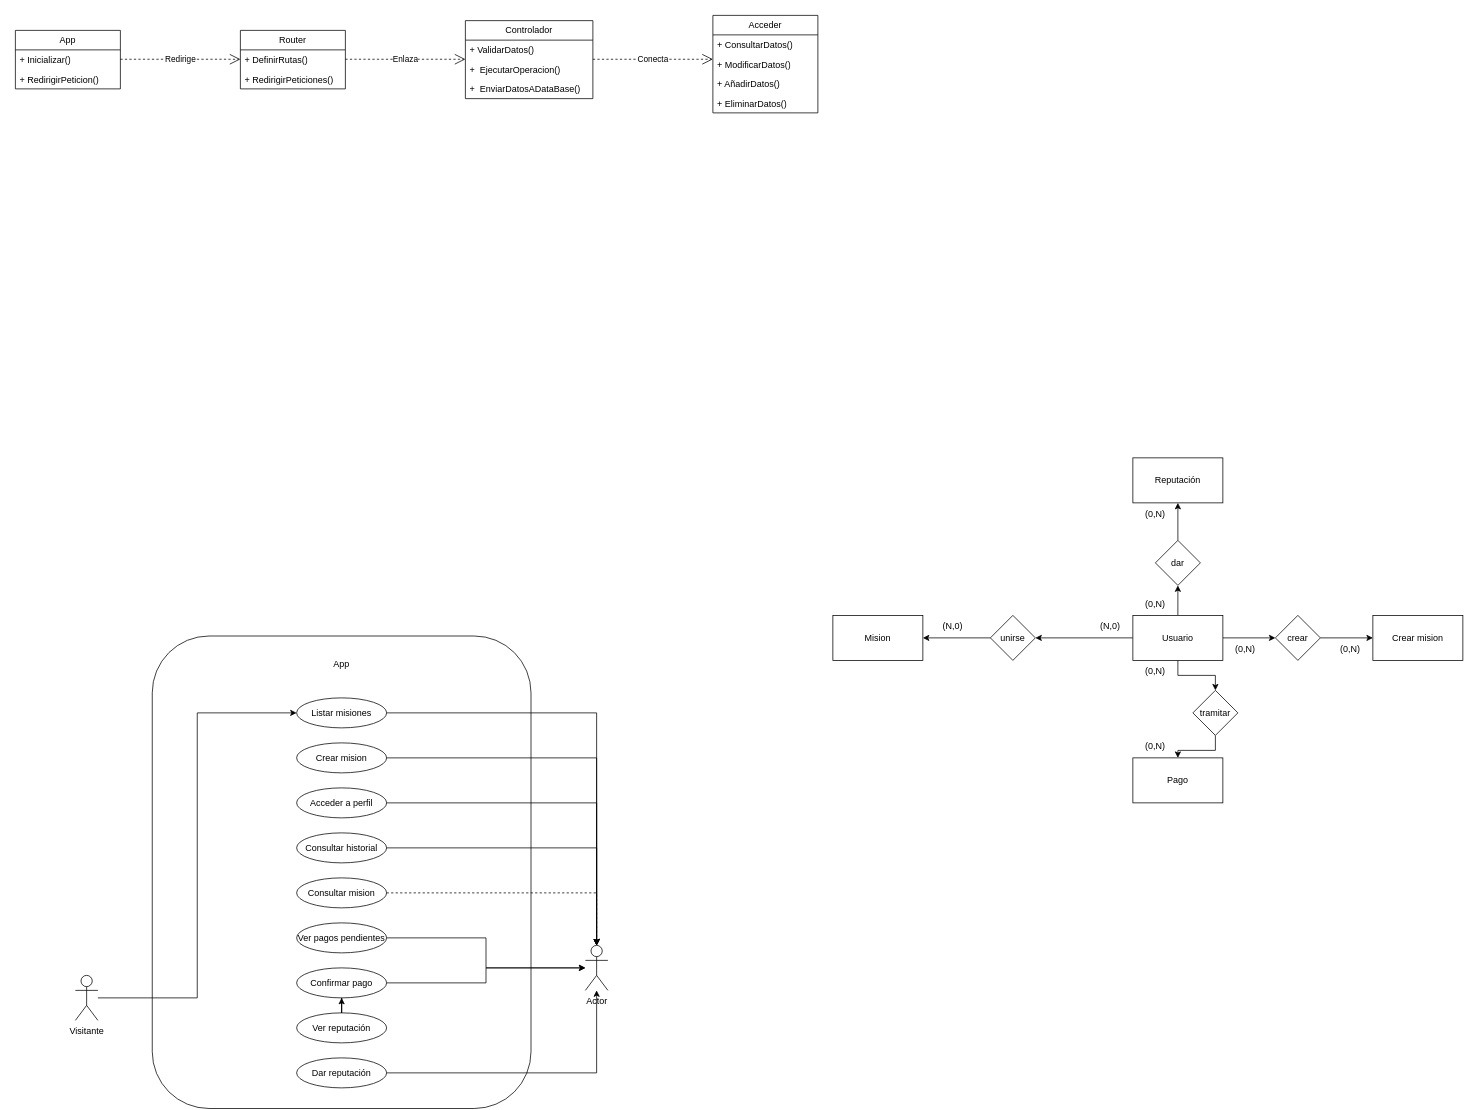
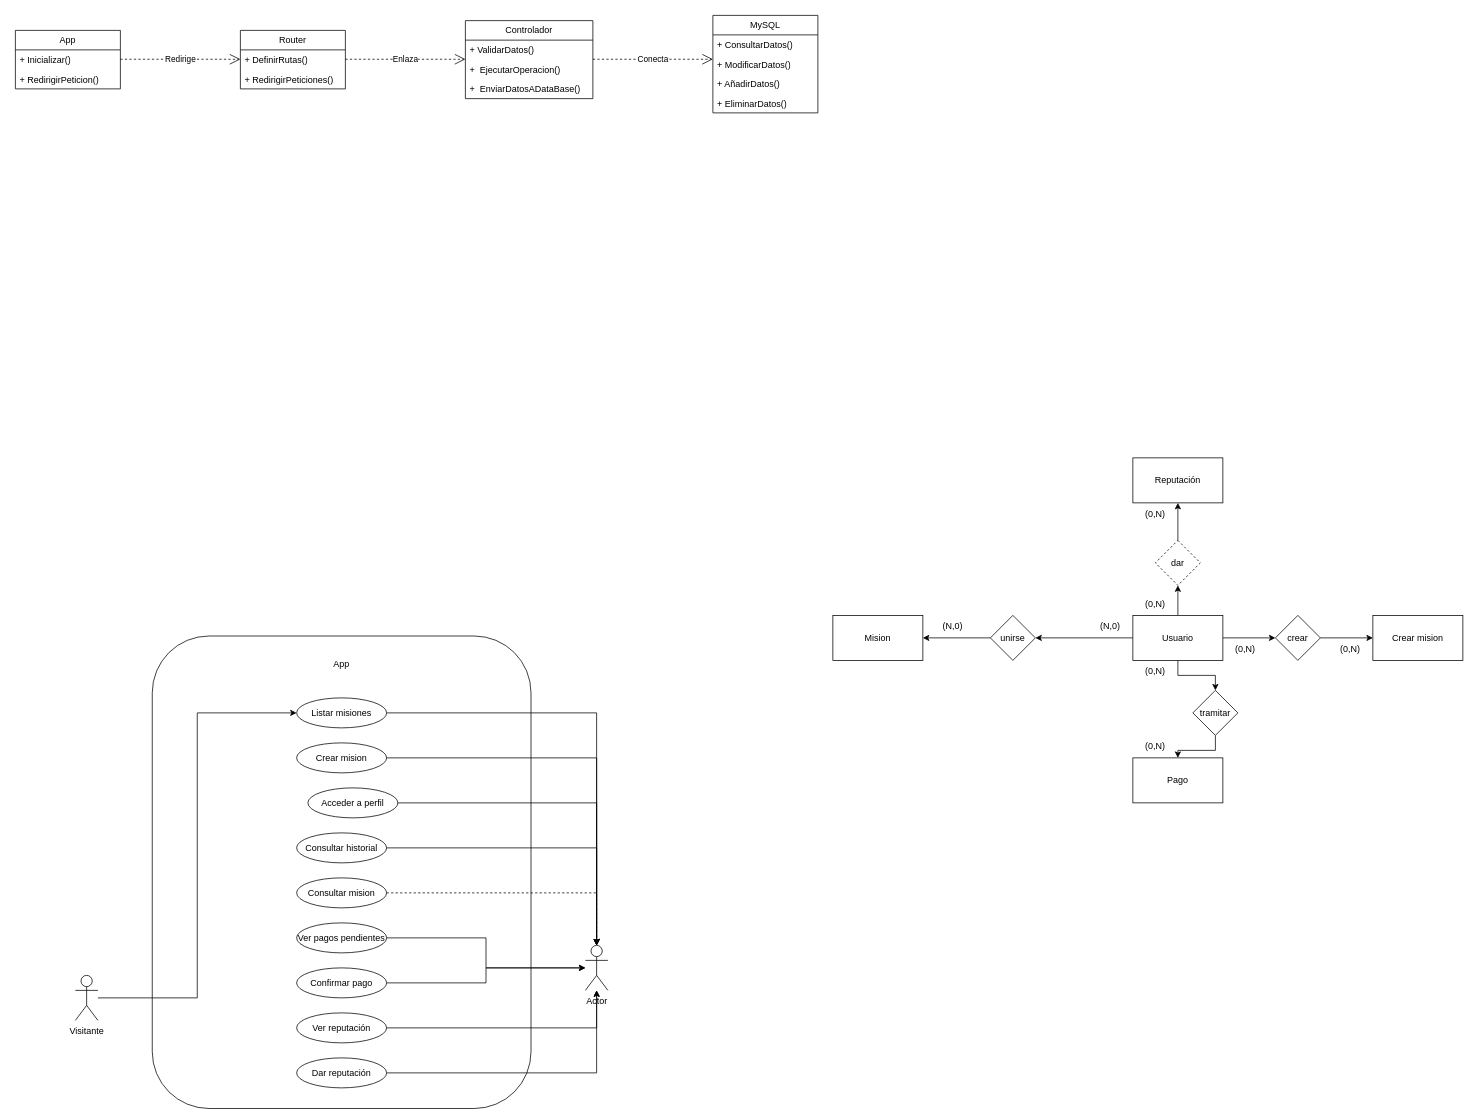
- <mxCell id="13" value="Acceder" style="swimlane;fontStyle=0;childLayout=stackLayout;horizontal=1;startSize=26;fillColor=none;horizontalStack=0;resizeParent=1;resizeParentMax=0;resizeLast=0;collapsible=1;marginBottom=0;whiteSpace=wrap;html=1;" vertex="1" parent="1"><mxGeometry x="950" y="20" width="140" height="130" as="geometry" /></mxCell>
+ <mxCell id="13" value="MySQL" style="swimlane;fontStyle=0;childLayout=stackLayout;horizontal=1;startSize=26;fillColor=none;horizontalStack=0;resizeParent=1;resizeParentMax=0;resizeLast=0;collapsible=1;marginBottom=0;whiteSpace=wrap;html=1;" vertex="1" parent="1"><mxGeometry x="950" y="20" width="140" height="130" as="geometry" /></mxCell>
- <mxCell id="53" value="dar" style="rhombus;whiteSpace=wrap;html=1;" vertex="1" parent="1"><mxGeometry x="1540" y="720" width="60" height="60" as="geometry" /></mxCell>
+ <mxCell id="53" value="dar" style="rhombus;whiteSpace=wrap;html=1;dashed=1;" vertex="1" parent="1"><mxGeometry x="1540" y="720" width="60" height="60" as="geometry" /></mxCell>
- <mxCell id="28" value="Acceder a perfil" style="ellipse;whiteSpace=wrap;html=1;" vertex="1" parent="1"><mxGeometry x="395" y="1050" width="120" height="40" as="geometry" /></mxCell>
+ <mxCell id="28" value="Acceder a perfil" style="ellipse;whiteSpace=wrap;html=1;" vertex="1" parent="1"><mxGeometry x="410" y="1050" width="120" height="40" as="geometry" /></mxCell>
- <mxCell id="37" style="edgeStyle=orthogonalEdgeStyle;rounded=0;orthogonalLoop=1;jettySize=auto;html=1;" edge="1" parent="1" source="38" target="36"><mxGeometry relative="1" as="geometry" /></mxCell>
+ <mxCell id="37" style="edgeStyle=orthogonalEdgeStyle;rounded=0;orthogonalLoop=1;jettySize=auto;html=1;" edge="1" parent="1" source="38" target="26"><mxGeometry relative="1" as="geometry" /></mxCell>
